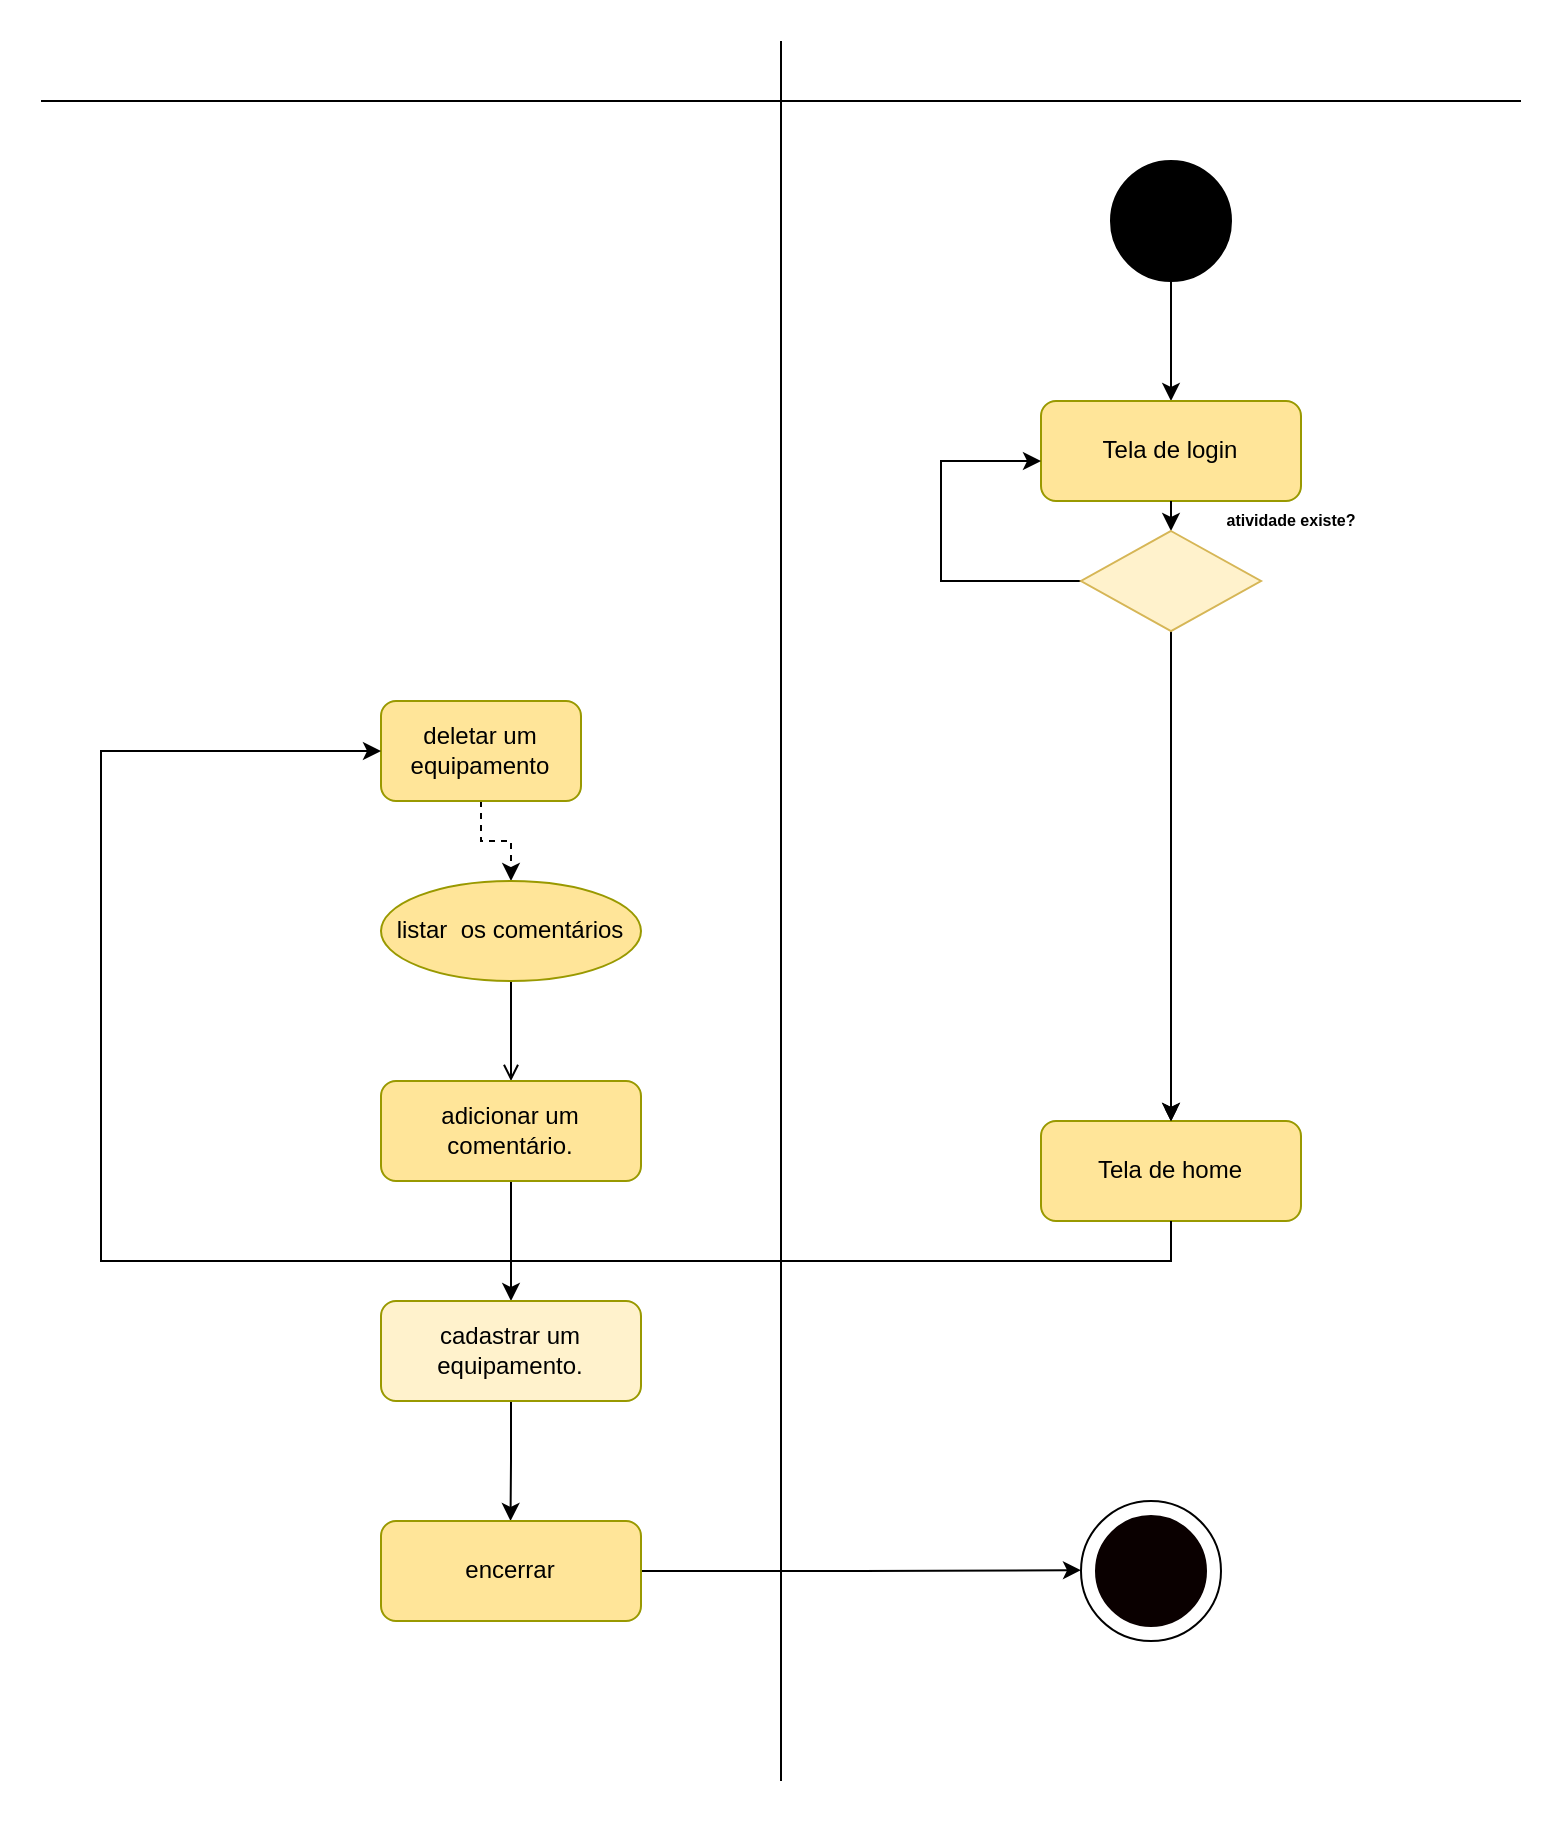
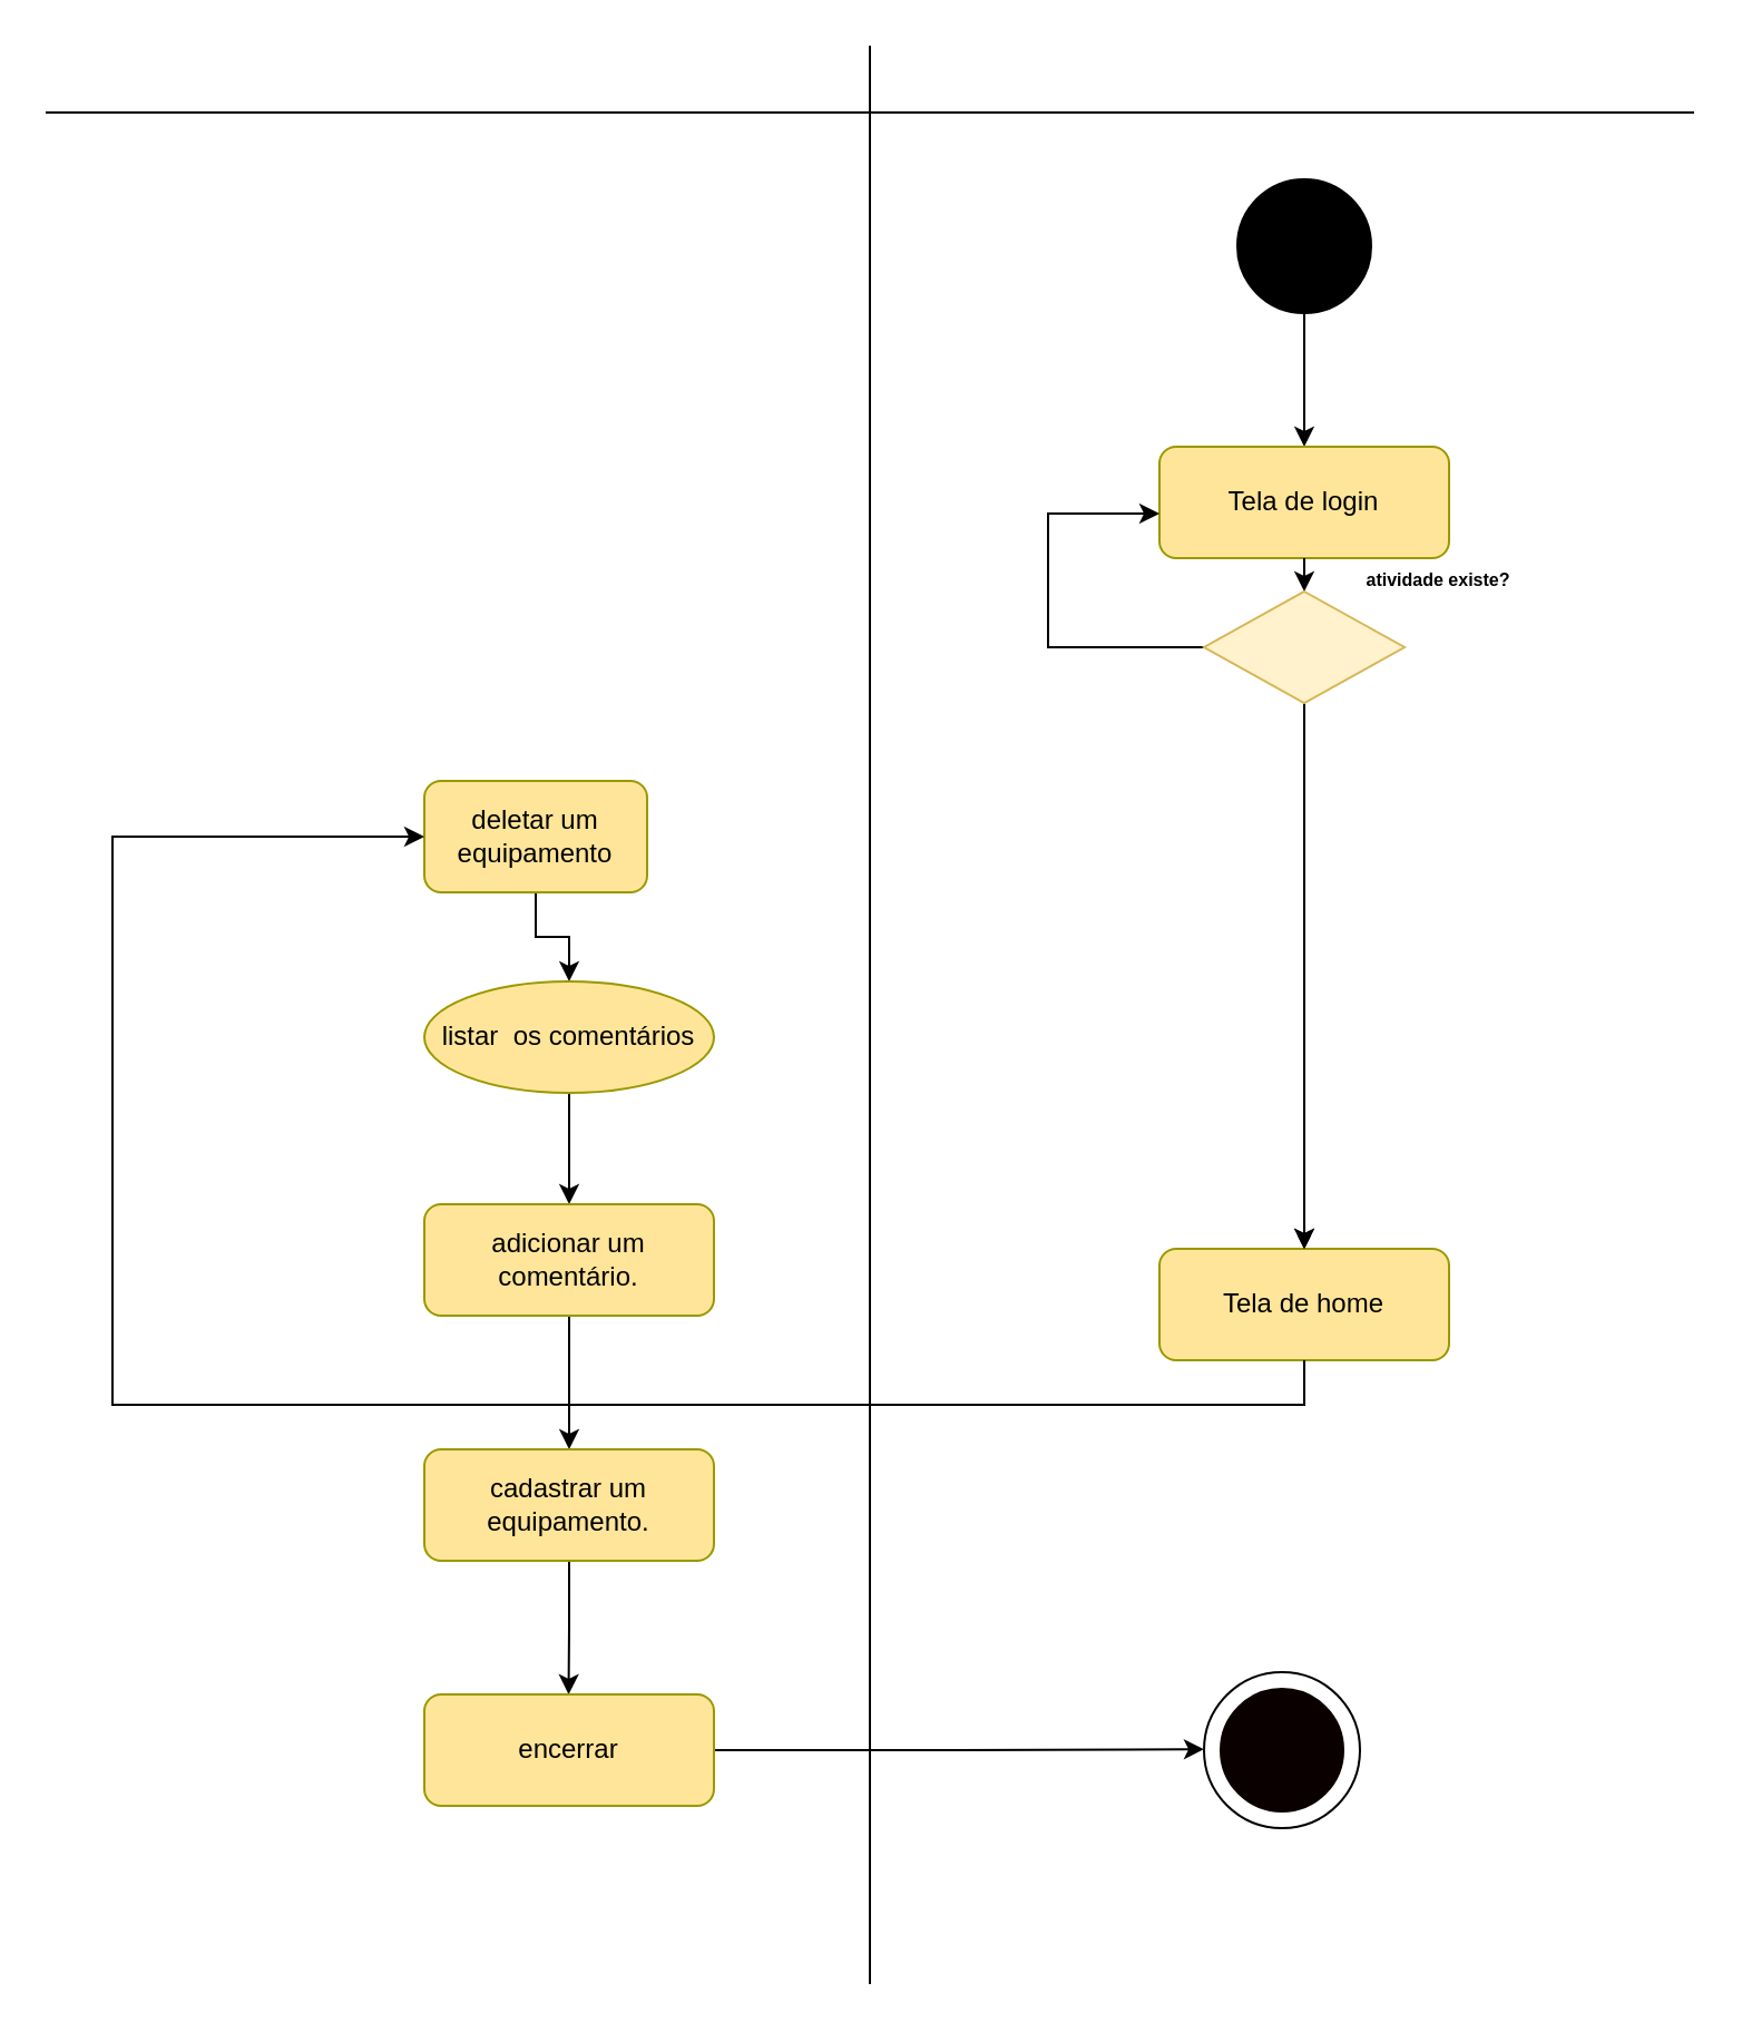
- <mxCell id="9" style="edgeStyle=orthogonalEdgeStyle;rounded=0;orthogonalLoop=1;jettySize=auto;html=1;exitX=0.5;exitY=1;exitDx=0;exitDy=0;entryX=0.5;entryY=0;entryDx=0;entryDy=0;strokeWidth=1;dashed=1;" edge="1" parent="1" source="10" target="12"><mxGeometry relative="1" as="geometry" /></mxCell>
+ <mxCell id="9" style="edgeStyle=orthogonalEdgeStyle;rounded=0;orthogonalLoop=1;jettySize=auto;html=1;exitX=0.5;exitY=1;exitDx=0;exitDy=0;entryX=0.5;entryY=0;entryDx=0;entryDy=0;strokeWidth=1;" edge="1" parent="1" source="10" target="12"><mxGeometry relative="1" as="geometry" /></mxCell>
- <mxCell id="11" style="edgeStyle=orthogonalEdgeStyle;rounded=0;orthogonalLoop=1;jettySize=auto;html=1;exitX=0.5;exitY=1;exitDx=0;exitDy=0;entryX=0.5;entryY=0;entryDx=0;entryDy=0;strokeWidth=1;endArrow=open;" edge="1" parent="1" source="12" target="14"><mxGeometry relative="1" as="geometry" /></mxCell>
+ <mxCell id="11" style="edgeStyle=orthogonalEdgeStyle;rounded=0;orthogonalLoop=1;jettySize=auto;html=1;exitX=0.5;exitY=1;exitDx=0;exitDy=0;entryX=0.5;entryY=0;entryDx=0;entryDy=0;strokeWidth=1;" edge="1" parent="1" source="12" target="14"><mxGeometry relative="1" as="geometry" /></mxCell>
- <mxCell id="22" value="cadastrar um equipamento." style="rounded=1;whiteSpace=wrap;html=1;perimeterSpacing=0;strokeColor=#999900;fillColor=#fff2cc;" vertex="1" parent="1"><mxGeometry x="190" y="650" width="130" height="50" as="geometry" /></mxCell>
+ <mxCell id="22" value="cadastrar um equipamento." style="rounded=1;whiteSpace=wrap;html=1;perimeterSpacing=0;strokeColor=#999900;fillColor=#FFE599;" vertex="1" parent="1"><mxGeometry x="190" y="650" width="130" height="50" as="geometry" /></mxCell>
